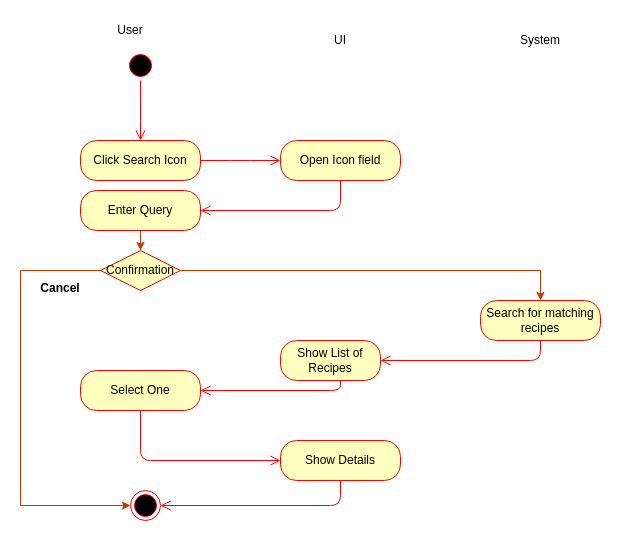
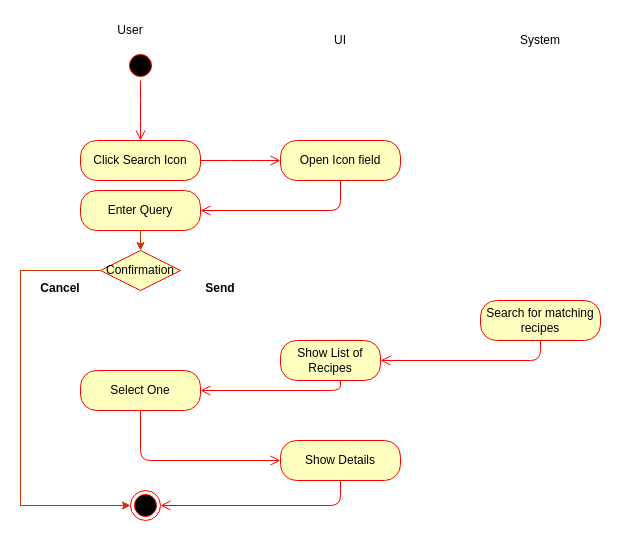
- <mxCell id="22" style="edgeStyle=orthogonalEdgeStyle;rounded=0;orthogonalLoop=1;jettySize=auto;html=1;exitX=1;exitY=0.5;exitDx=0;exitDy=0;entryX=0.5;entryY=0;entryDx=0;entryDy=0;fillColor=#fa6800;strokeColor=#C73500;endArrow=classic;endFill=1;" edge="1" parent="1" source="24" target="13"><mxGeometry relative="1" as="geometry" /></mxCell>
+ <mxCell id="27" value="Send" style="text;align=center;fontStyle=1;verticalAlign=middle;spacingLeft=3;spacingRight=3;strokeColor=none;rotatable=0;points=[[0,0.5],[1,0.5]];portConstraint=eastwest;" vertex="1" parent="1"><mxGeometry x="180" y="274" width="80" height="26" as="geometry" /></mxCell>
